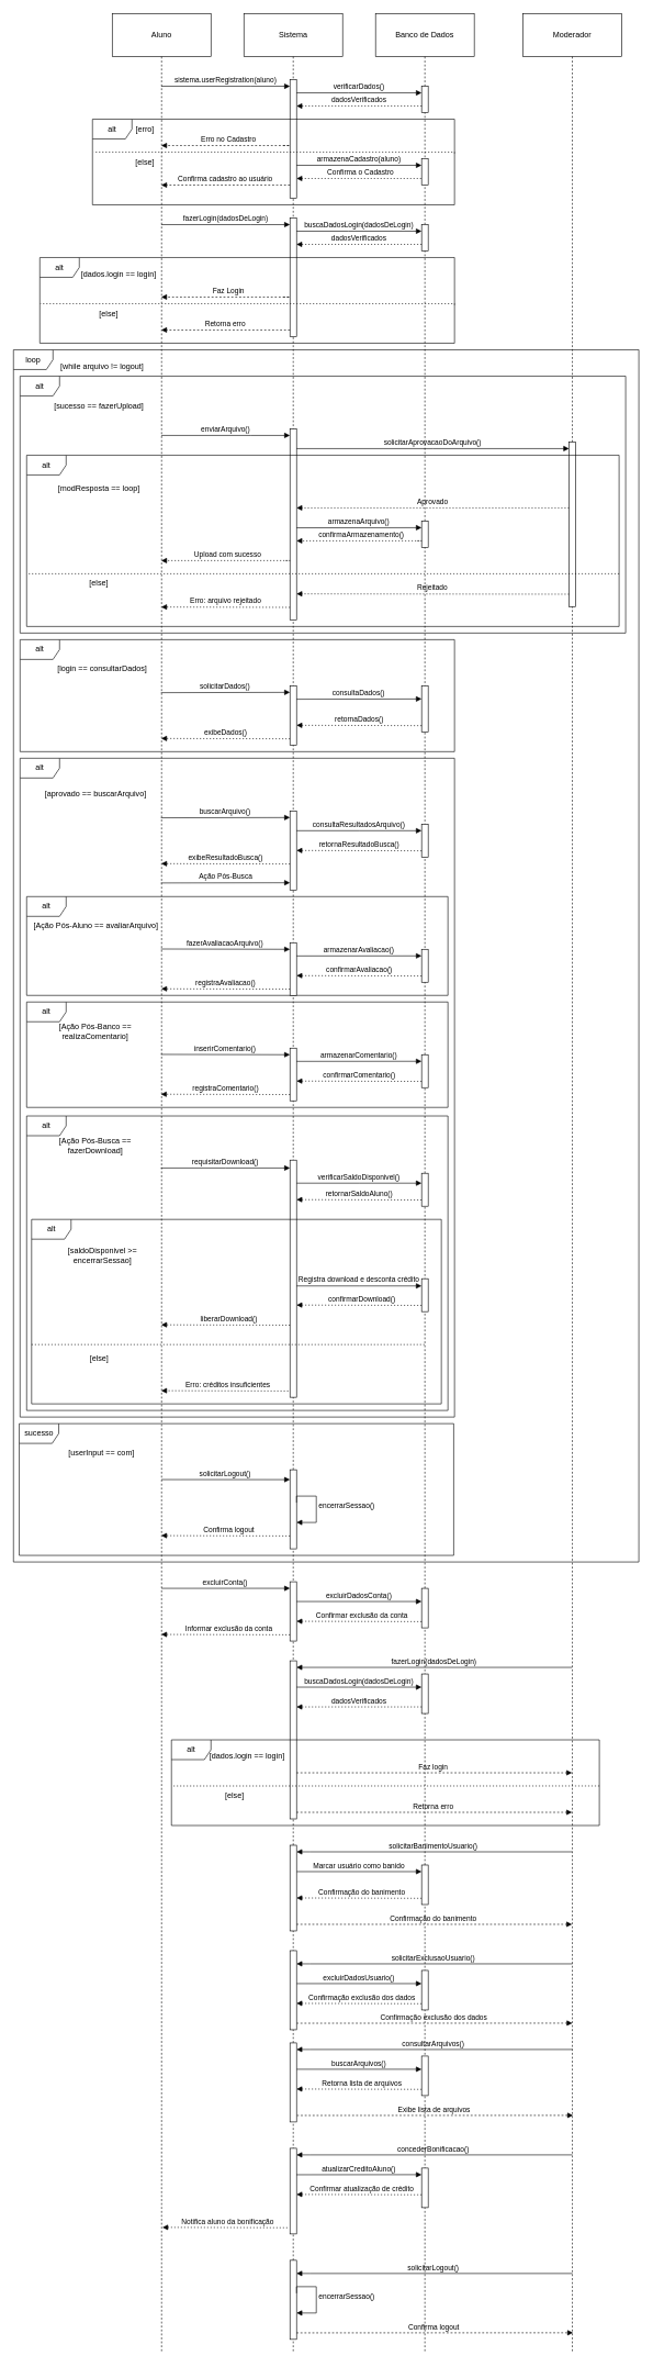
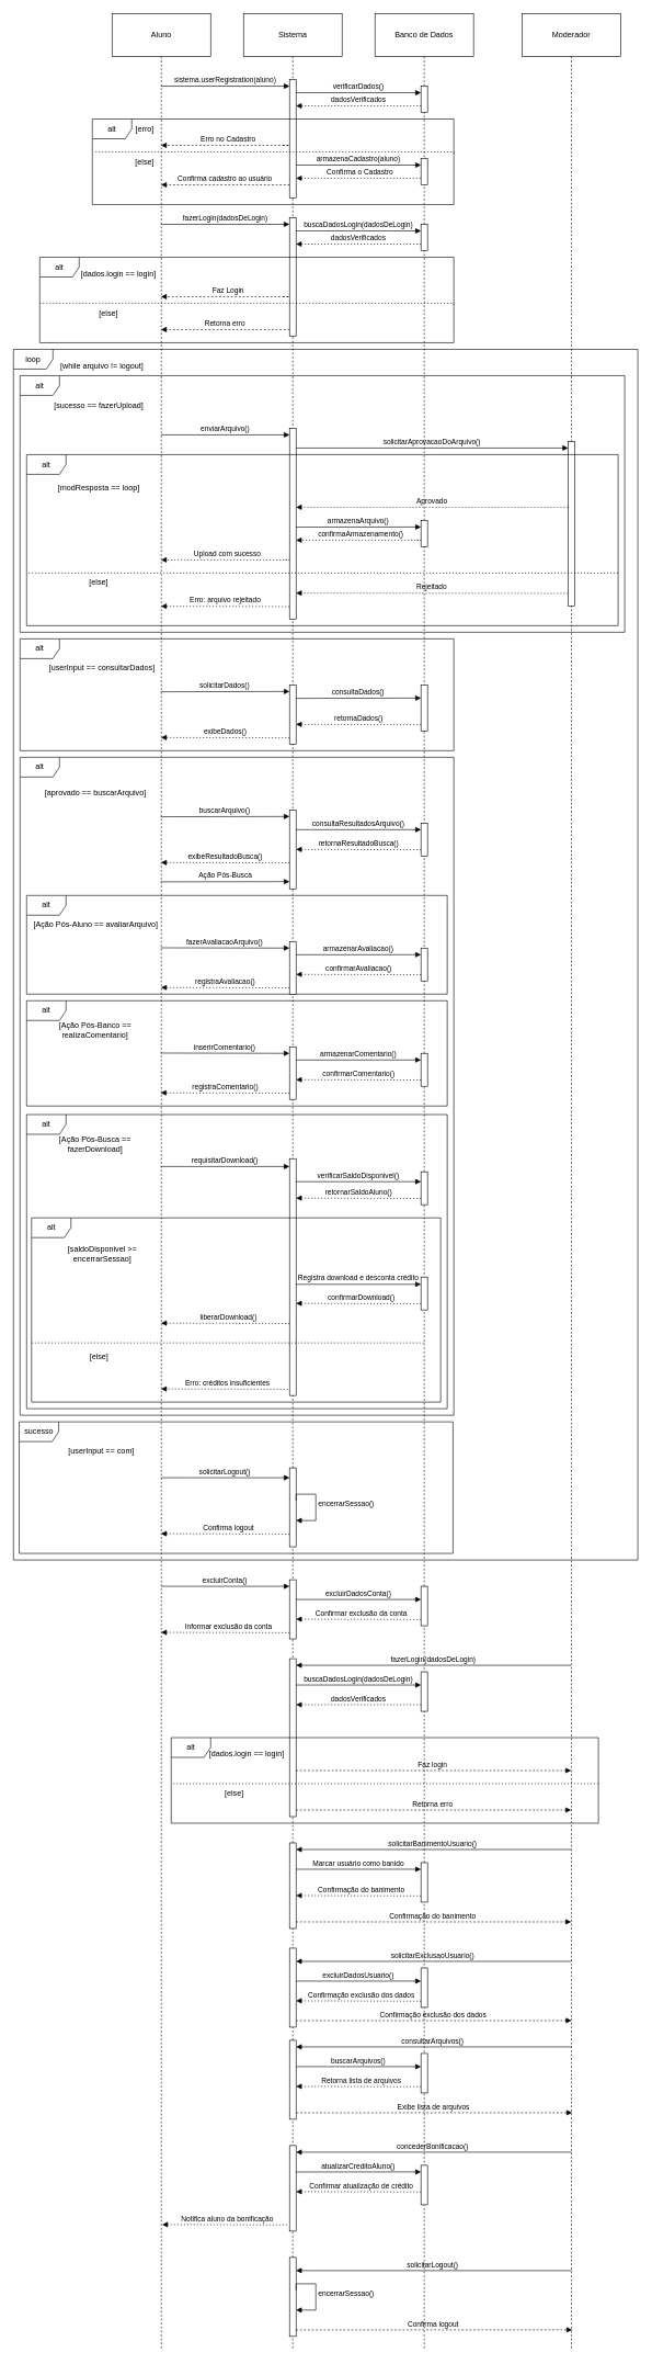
- <mxCell id="73" value="[login == consultarDados]" style="text;html=1;align=center;verticalAlign=middle;whiteSpace=wrap;rounded=0;" parent="1" vertex="1"><mxGeometry x="70" y="1000" width="170" height="30" as="geometry" /></mxCell>
+ <mxCell id="73" value="[userInput == consultarDados]" style="text;html=1;align=center;verticalAlign=middle;whiteSpace=wrap;rounded=0;" parent="1" vertex="1"><mxGeometry x="70" y="1000" width="170" height="30" as="geometry" /></mxCell>
